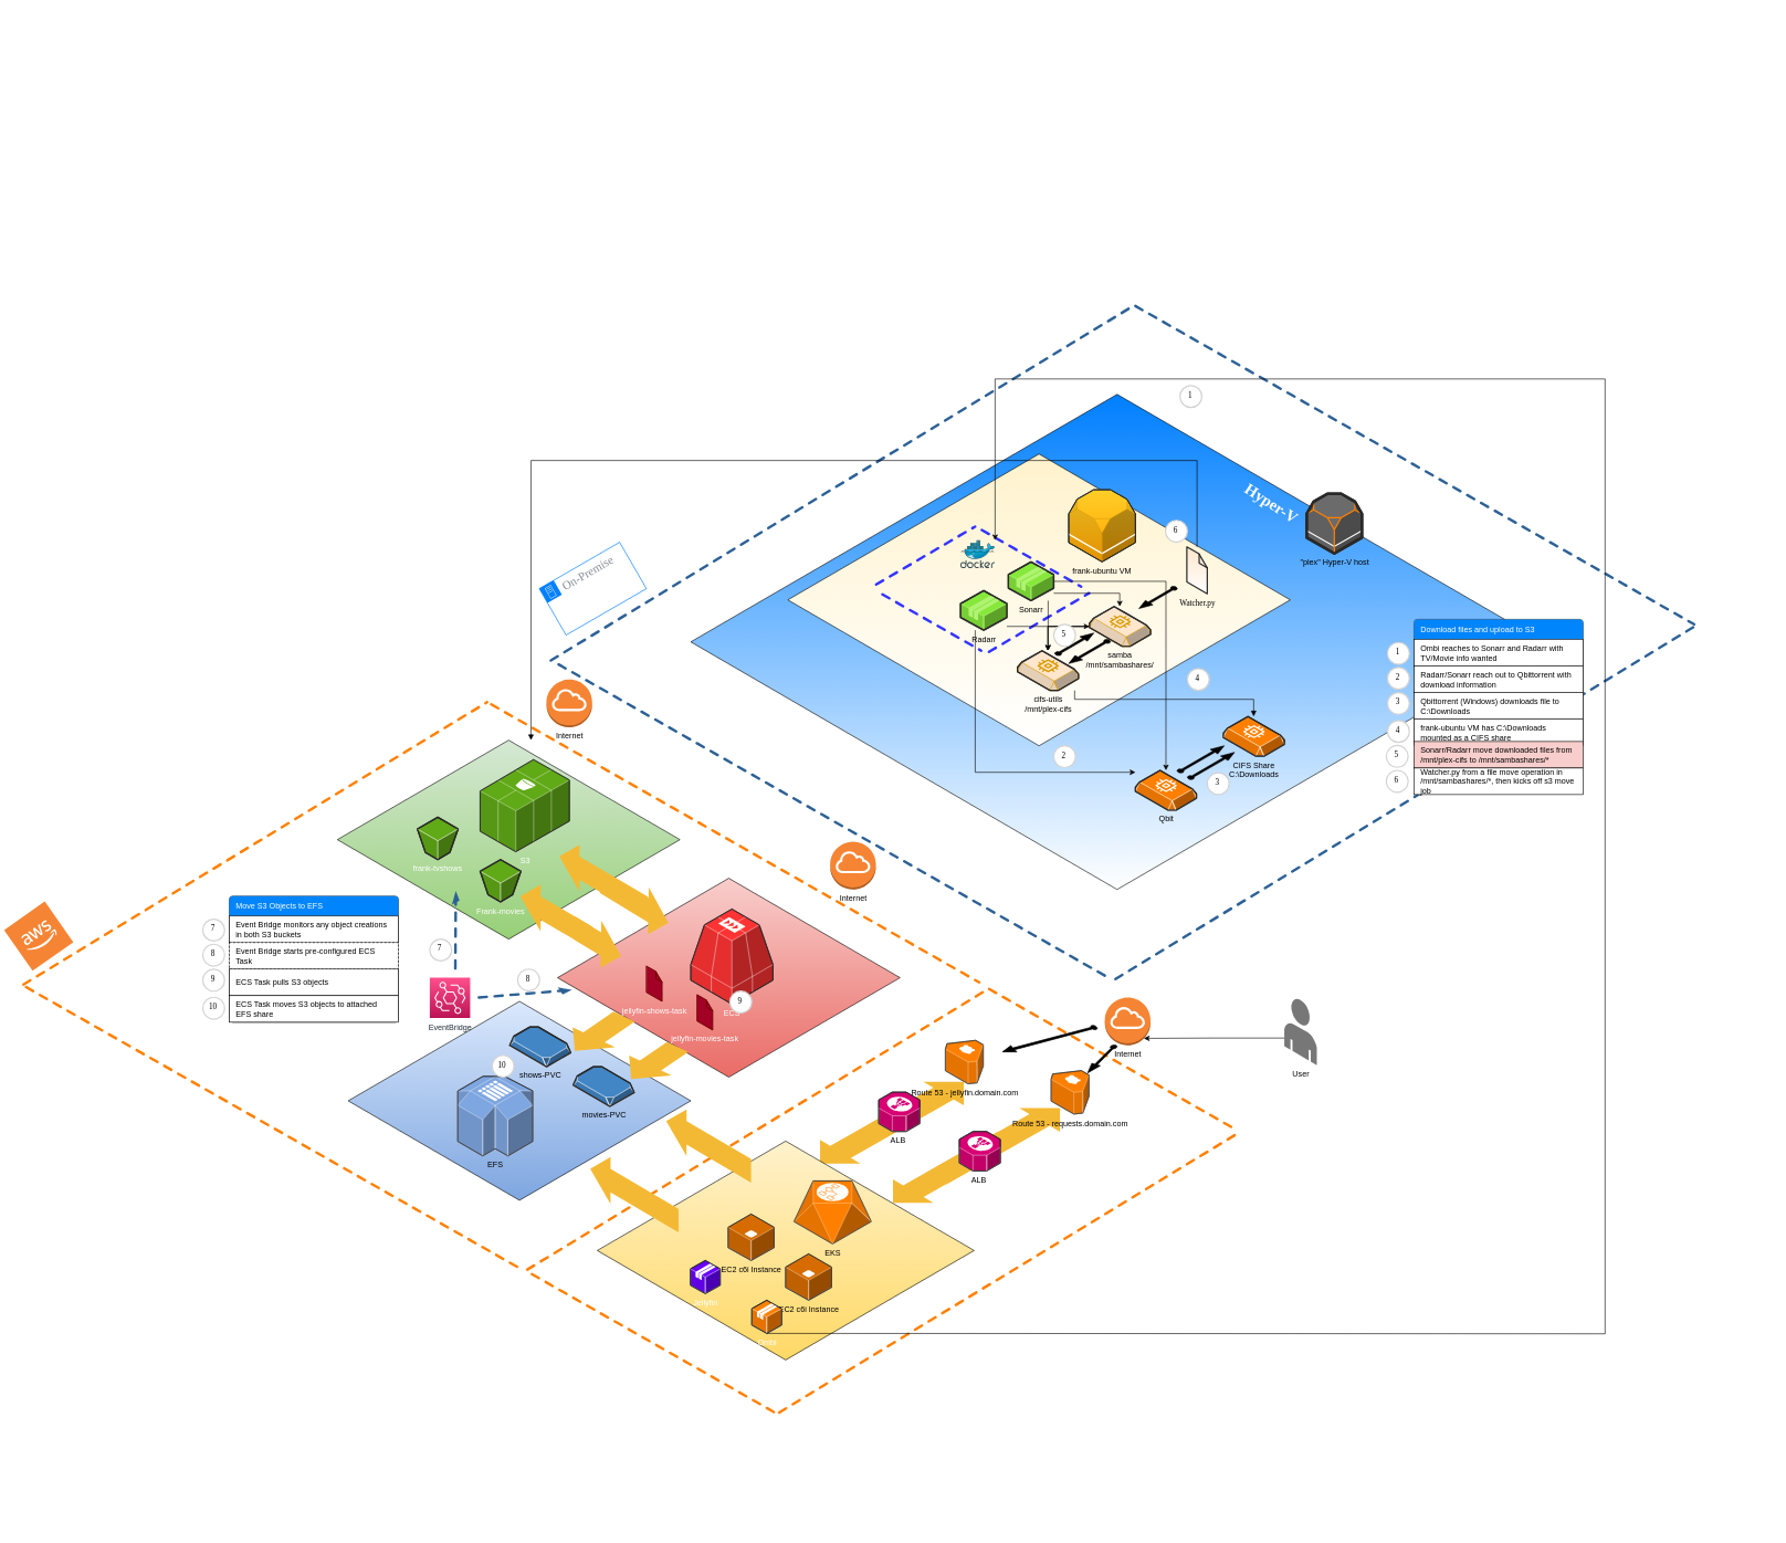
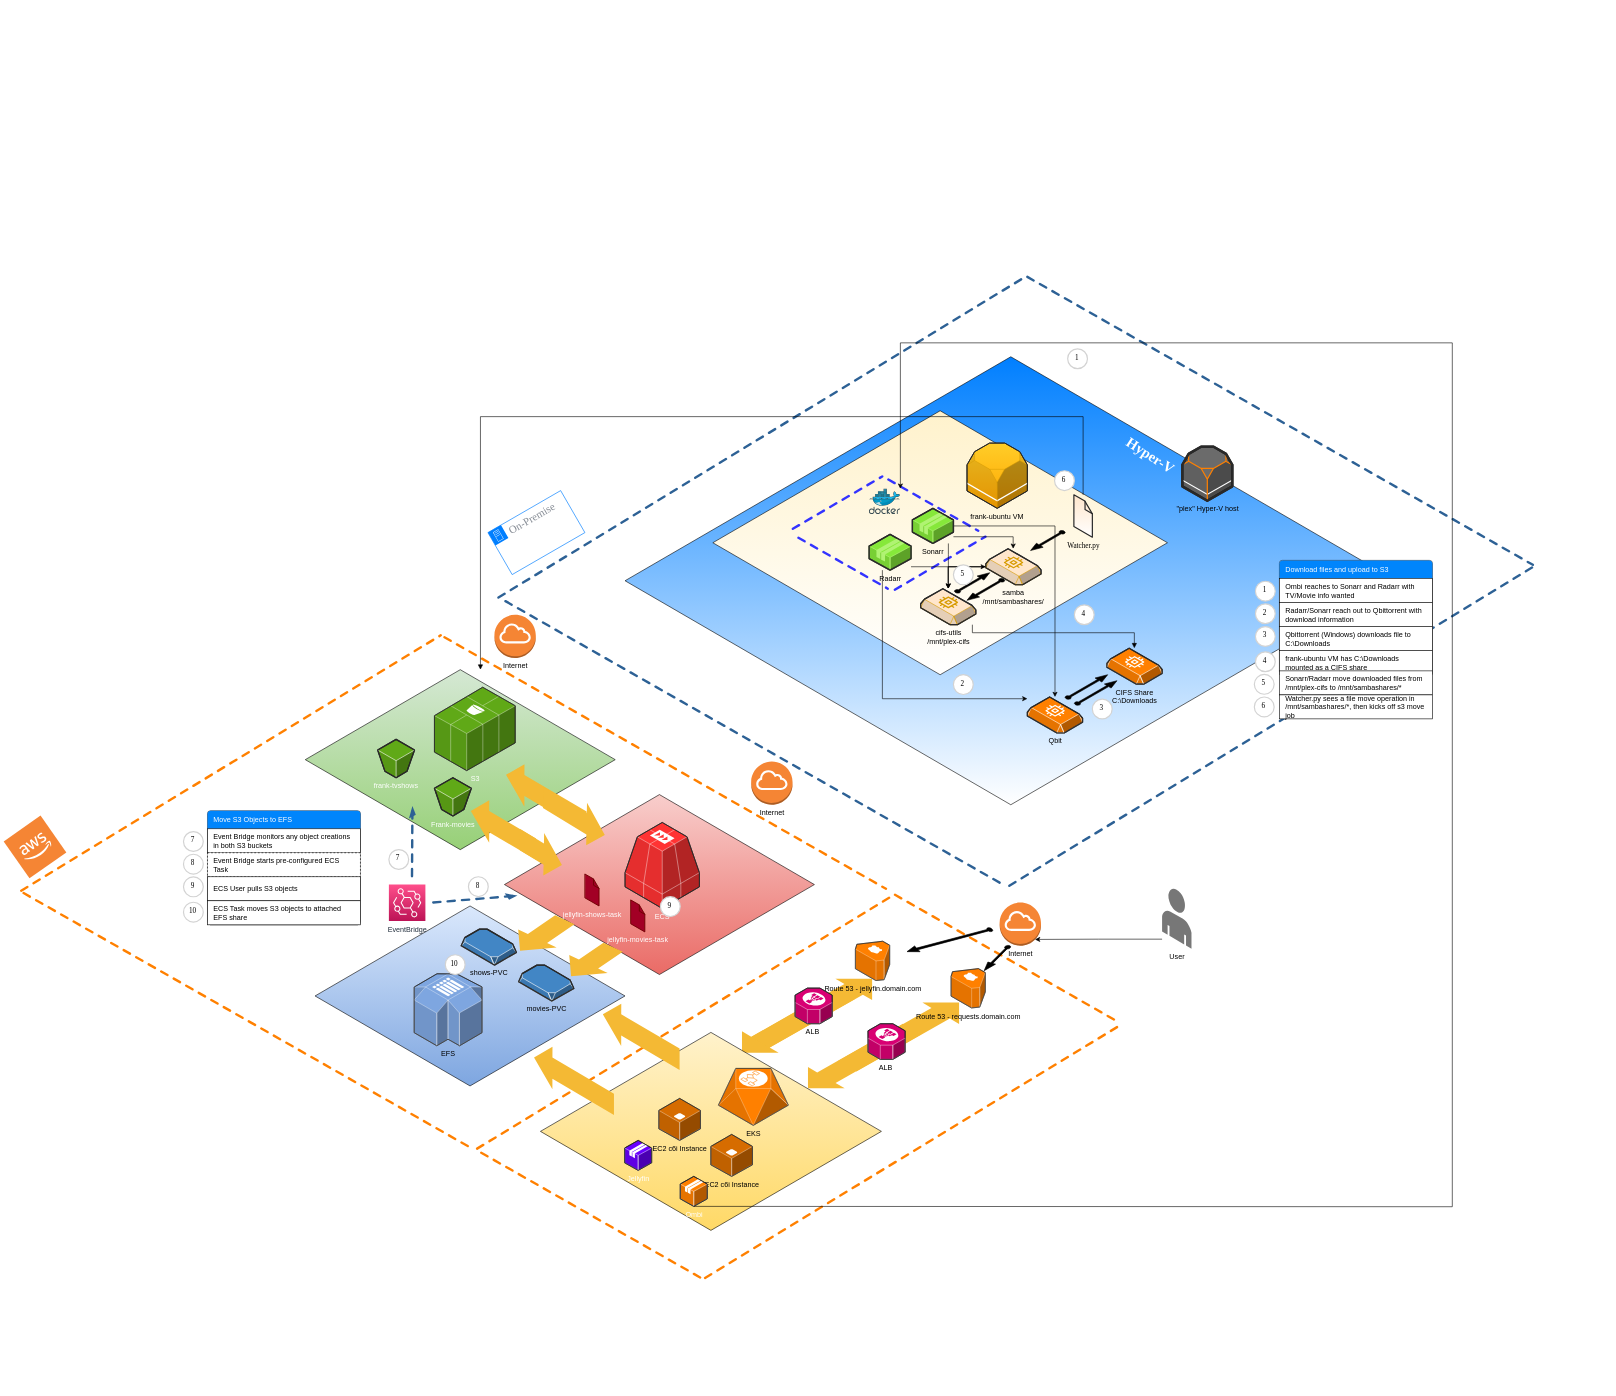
- <mxCell id="107" value="Sonarr/Radarr move downloaded files from /mnt/plex-cifs to /mnt/sambashares/*" style="html=1;shadow=0;dashed=0;perimeter=none;whiteSpace=wrap;resizeWidth=1;align=left;spacing=10;sketch=0;rounded=0;glass=0;fillColor=#f8cecc;" parent="55" vertex="1"><mxGeometry x="1421.85" y="1096.8" width="255" height="40" as="geometry" /></mxCell>
+ <mxCell id="107" value="Sonarr/Radarr move downloaded files from /mnt/plex-cifs to /mnt/sambashares/*" style="html=1;shadow=0;dashed=0;perimeter=none;whiteSpace=wrap;resizeWidth=1;align=left;spacing=10;sketch=0;rounded=0;glass=0;" parent="55" vertex="1"><mxGeometry x="1421.85" y="1096.8" width="255" height="40" as="geometry" /></mxCell>
- <mxCell id="109" value="Watcher.py from a file move operation in /mnt/sambashares/*, then kicks off s3 move job" style="html=1;shadow=0;dashed=0;perimeter=none;whiteSpace=wrap;resizeWidth=1;align=left;spacing=10;sketch=0;rounded=0;glass=0;" parent="55" vertex="1"><mxGeometry x="1421.85" y="1136.8" width="255" height="40" as="geometry" /></mxCell>
+ <mxCell id="109" value="Watcher.py sees a file move operation in /mnt/sambashares/*, then kicks off s3 move job" style="html=1;shadow=0;dashed=0;perimeter=none;whiteSpace=wrap;resizeWidth=1;align=left;spacing=10;sketch=0;rounded=0;glass=0;" parent="55" vertex="1"><mxGeometry x="1421.85" y="1136.8" width="255" height="40" as="geometry" /></mxCell>
- <mxCell id="42" value="ECS Task pulls S3 objects" style="strokeColor=inherit;fillColor=inherit;gradientColor=inherit;fontColor=inherit;html=1;shadow=0;dashed=0;perimeter=none;whiteSpace=wrap;resizeWidth=1;align=left;spacing=10;" parent="38" vertex="1"><mxGeometry y="110" width="255" height="40.01" as="geometry" /></mxCell>
+ <mxCell id="42" value="ECS User pulls S3 objects" style="strokeColor=inherit;fillColor=inherit;gradientColor=inherit;fontColor=inherit;html=1;shadow=0;dashed=0;perimeter=none;whiteSpace=wrap;resizeWidth=1;align=left;spacing=10;" parent="38" vertex="1"><mxGeometry y="110" width="255" height="40.01" as="geometry" /></mxCell>
- <mxCell id="117" value="User" style="verticalLabelPosition=bottom;html=1;verticalAlign=top;strokeWidth=1;align=center;outlineConnect=0;dashed=0;outlineConnect=0;shape=mxgraph.aws3d.end_user;strokeColor=none;fillColor=#777777;aspect=fixed;direction=east;" parent="55" vertex="1"><mxGeometry x="1226.228" y="1484.402" width="49" height="100.46" as="geometry" /></mxCell>
+ <mxCell id="117" value="User" style="verticalLabelPosition=bottom;html=1;verticalAlign=top;strokeWidth=1;align=center;outlineConnect=0;dashed=0;outlineConnect=0;shape=mxgraph.aws3d.end_user;strokeColor=none;fillColor=#777777;aspect=fixed;direction=east;" parent="55" vertex="1"><mxGeometry x="1226.228" y="1459.402" width="49" height="100.46" as="geometry" /></mxCell>
